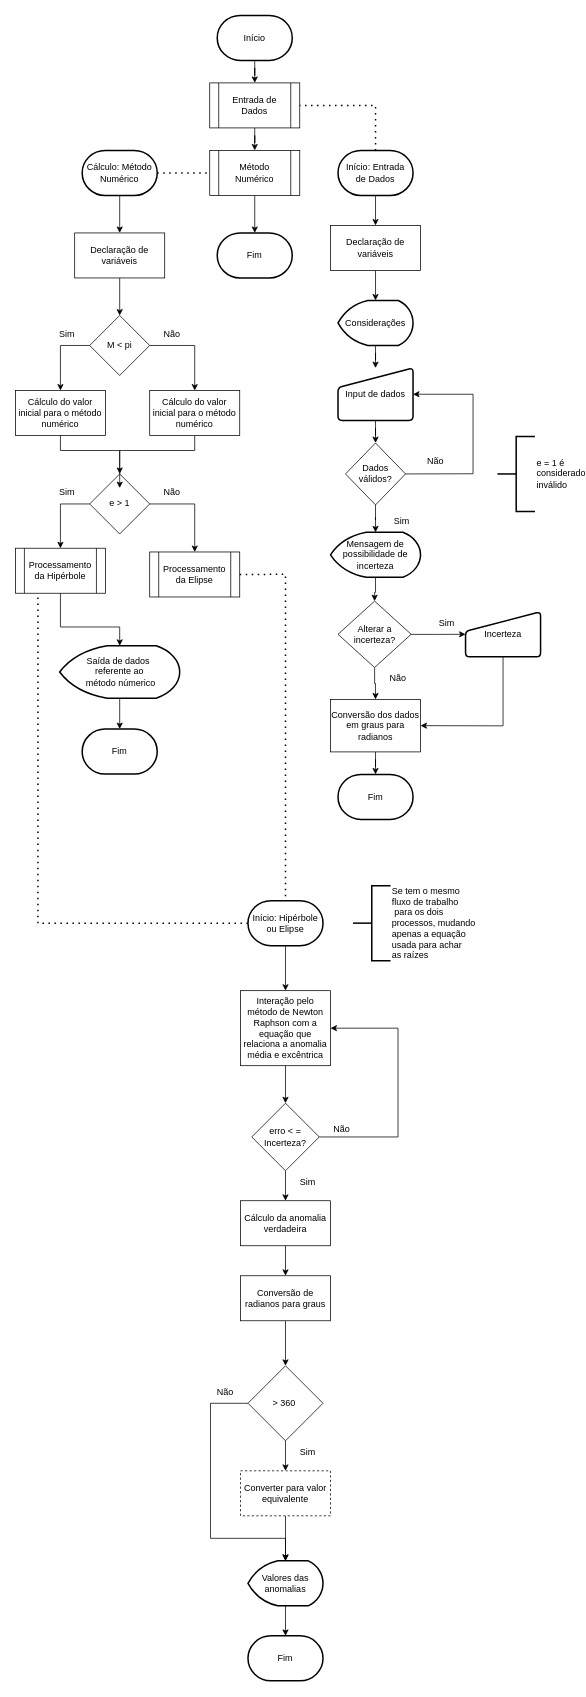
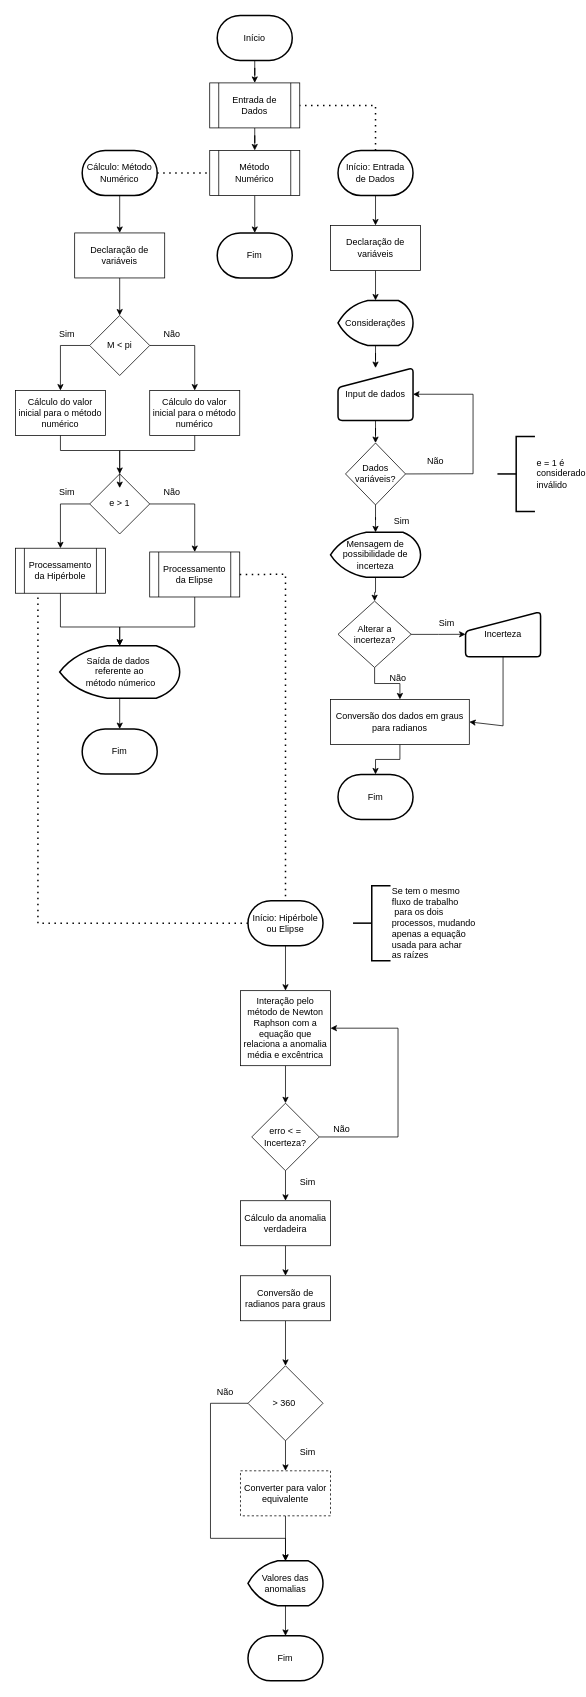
- <mxCell id="5" value="Dados válidos?" style="rhombus;whiteSpace=wrap;html=1;" parent="1" vertex="1"><mxGeometry x="460" y="590" width="80" height="82.5" as="geometry" /></mxCell>
+ <mxCell id="5" value="Dados variáveis?" style="rhombus;whiteSpace=wrap;html=1;" parent="1" vertex="1"><mxGeometry x="460" y="590" width="80" height="82.5" as="geometry" /></mxCell>
+ <mxCell id="35" value="" style="endArrow=classic;html=1;rounded=0;exitX=0.5;exitY=1;exitDx=0;exitDy=0;entryX=0.5;entryY=0;entryDx=0;entryDy=0;entryPerimeter=0;" parent="1" source="30" target="32" edge="1"><mxGeometry width="50" height="50" relative="1" as="geometry"><mxPoint x="269" y="845.25" as="sourcePoint" /><mxPoint x="319" y="795.25" as="targetPoint" /><Array as="points"><mxPoint x="259" y="835.25" /><mxPoint x="159" y="835.25" /></Array></mxGeometry></mxCell>
- <mxCell id="9" value="Conversão dos dados em graus para radianos" style="rounded=0;whiteSpace=wrap;html=1;" parent="1" vertex="1"><mxGeometry x="440" y="931.75" width="120" height="70" as="geometry" /></mxCell>
+ <mxCell id="9" value="Conversão dos dados em graus para radianos" style="rounded=0;whiteSpace=wrap;html=1;" parent="1" vertex="1"><mxGeometry x="440" y="931.75" width="185" height="60" as="geometry" /></mxCell>
